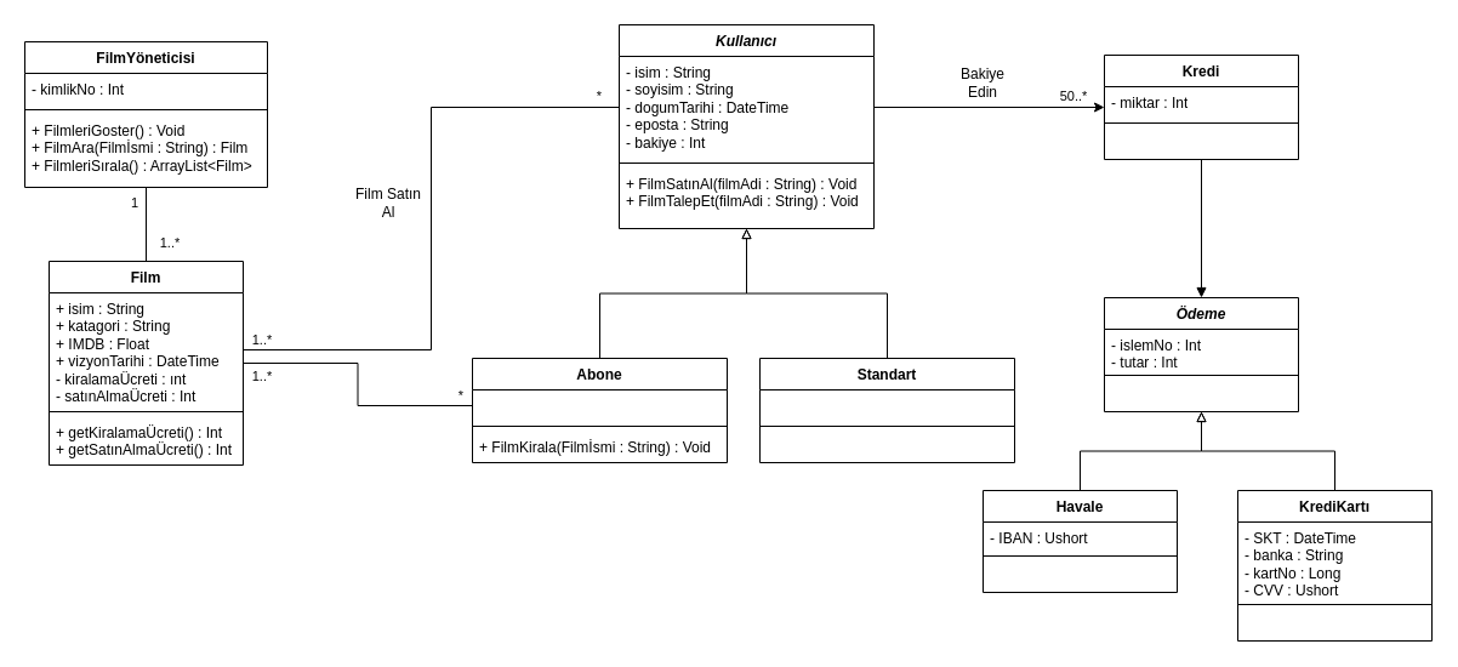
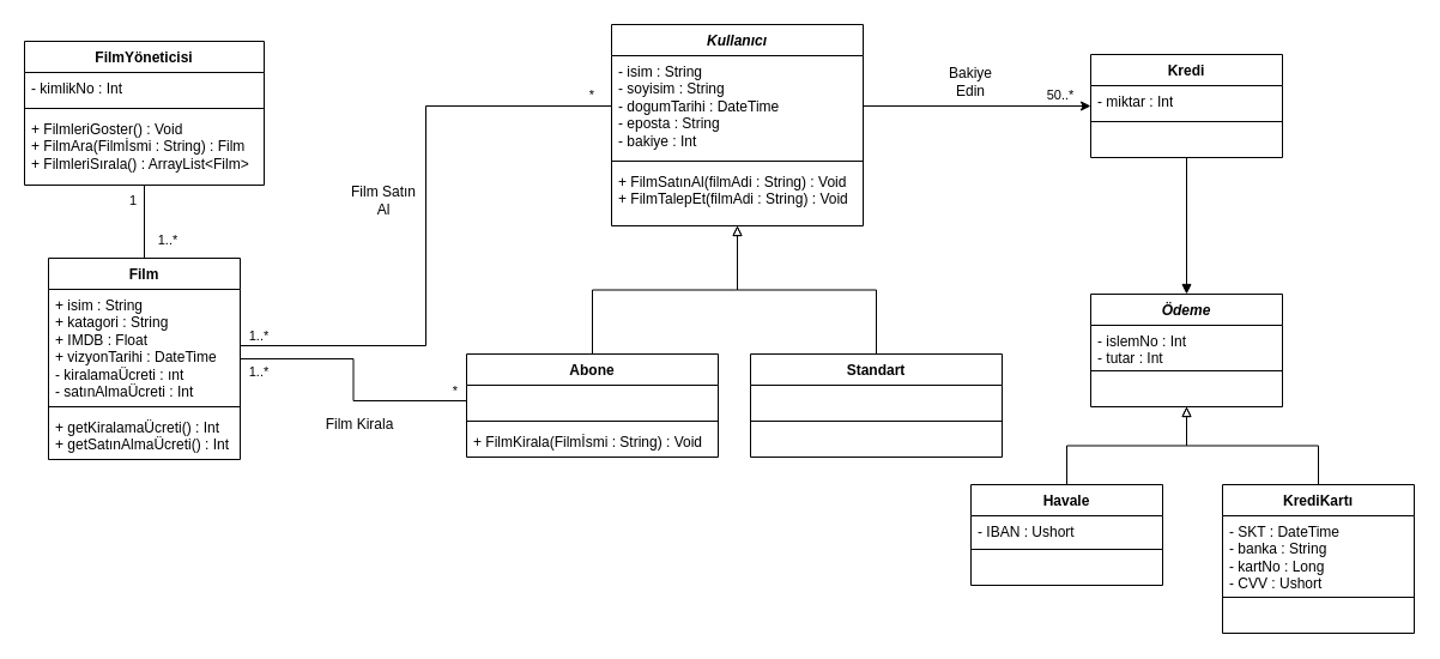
+ <mxCell id="52" value="Film Kirala" style="text;html=1;strokeColor=none;fillColor=none;align=center;verticalAlign=middle;whiteSpace=wrap;rounded=0;" vertex="1" parent="1"><mxGeometry x="270" y="339" width="60" height="30" as="geometry" /></mxCell>
